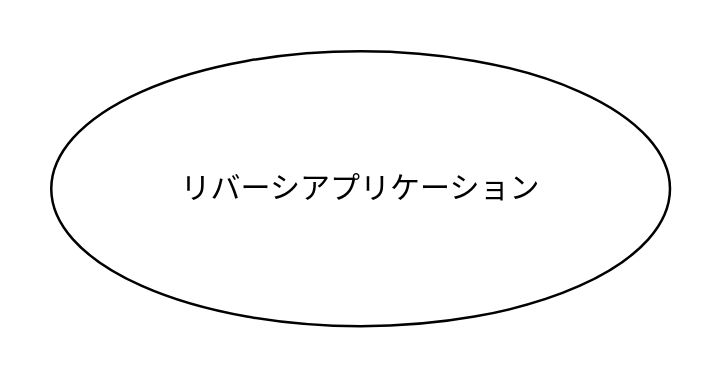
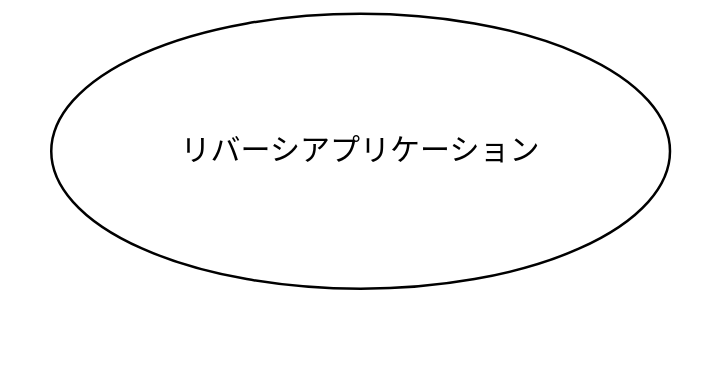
- <mxCell id="2" value="&lt;font style=&quot;color: light-dark(rgb(0, 0, 0), rgb(0, 0, 0));&quot;&gt;リバーシアプリケーション&lt;/font&gt;" style="ellipse;whiteSpace=wrap;html=1;strokeColor=light-dark(#000000,#000000);fillStyle=solid;fillColor=light-dark(#FFFFFF,#FFFFFF);" parent="1" vertex="1"><mxGeometry x="20" y="20" width="247.5" height="110" as="geometry" /></mxCell>
+ <mxCell id="2" value="&lt;font style=&quot;color: light-dark(rgb(0, 0, 0), rgb(0, 0, 0));&quot;&gt;リバーシアプリケーション&lt;/font&gt;" style="ellipse;whiteSpace=wrap;html=1;strokeColor=light-dark(#000000,#000000);fillStyle=solid;fillColor=light-dark(#FFFFFF,#FFFFFF);" parent="1" vertex="1"><mxGeometry x="20" y="5" width="247.5" height="110" as="geometry" /></mxCell>
